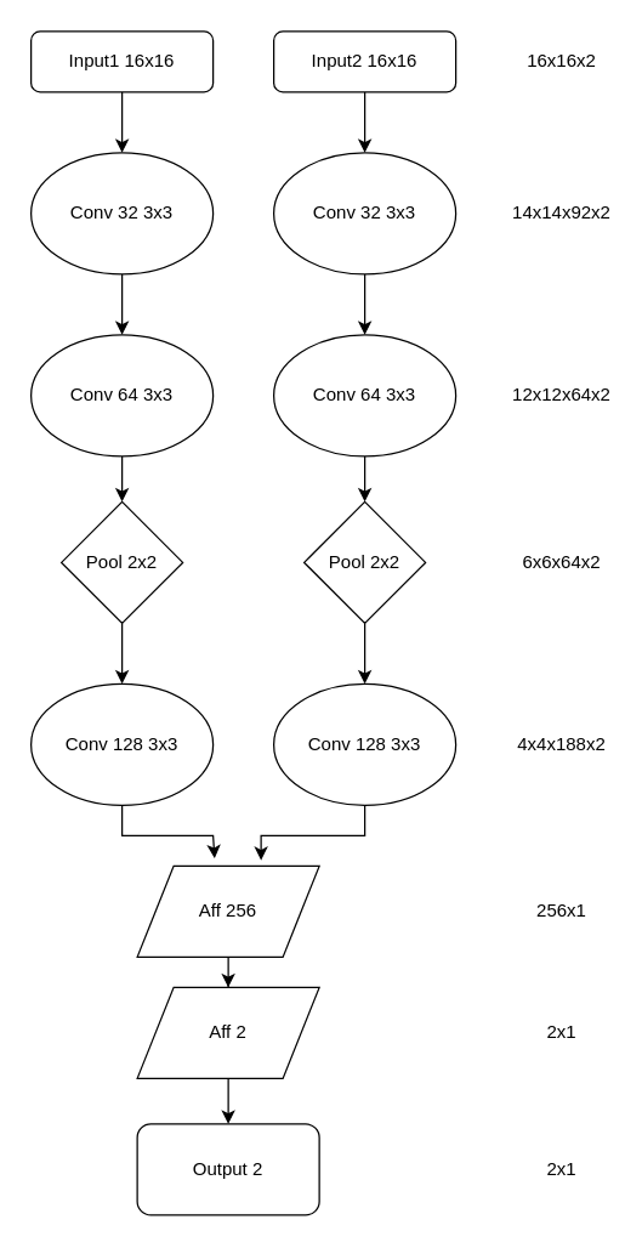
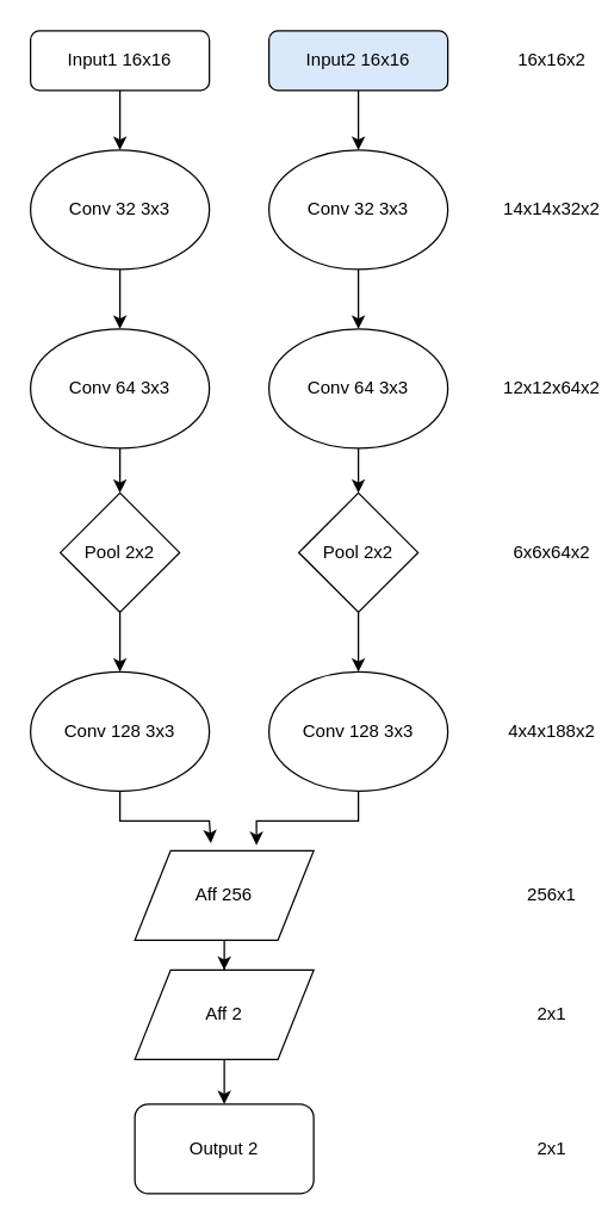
- <mxCell id="5" value="Input2 16x16" style="rounded=1;whiteSpace=wrap;html=1;fontSize=12;glass=0;strokeWidth=1;shadow=0;" parent="1" vertex="1"><mxGeometry x="180" y="20" width="120" height="40" as="geometry" /></mxCell>
+ <mxCell id="5" value="Input2 16x16" style="rounded=1;whiteSpace=wrap;html=1;fontSize=12;glass=0;strokeWidth=1;shadow=0;fillColor=#dae8fc;" parent="1" vertex="1"><mxGeometry x="180" y="20" width="120" height="40" as="geometry" /></mxCell>
- <mxCell id="28" value="14x14x92x2" style="text;html=1;strokeColor=none;fillColor=none;align=center;verticalAlign=middle;whiteSpace=wrap;rounded=0;" parent="1" vertex="1"><mxGeometry x="350" y="130" width="40" height="20" as="geometry" /></mxCell>
+ <mxCell id="28" value="14x14x32x2" style="text;html=1;strokeColor=none;fillColor=none;align=center;verticalAlign=middle;whiteSpace=wrap;rounded=0;" parent="1" vertex="1"><mxGeometry x="350" y="130" width="40" height="20" as="geometry" /></mxCell>
